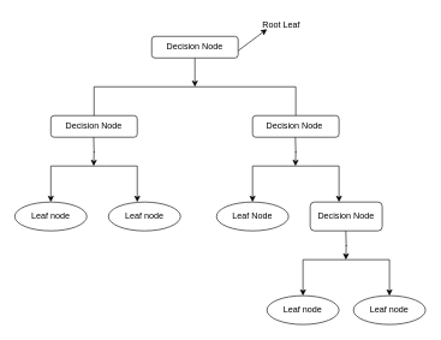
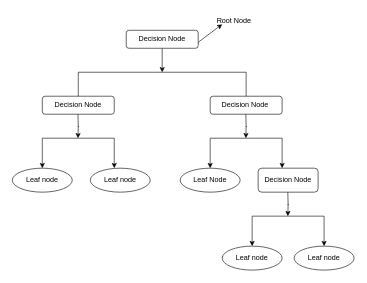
- <mxCell id="29" value="Root Leaf" style="text;html=1;strokeColor=none;fillColor=none;align=center;verticalAlign=middle;whiteSpace=wrap;rounded=0;" vertex="1" parent="1"><mxGeometry x="360" y="20" width="60" height="30" as="geometry" /></mxCell>
+ <mxCell id="29" value="Root Node" style="text;html=1;strokeColor=none;fillColor=none;align=center;verticalAlign=middle;whiteSpace=wrap;rounded=0;" vertex="1" parent="1"><mxGeometry x="360" y="20" width="60" height="30" as="geometry" /></mxCell>
